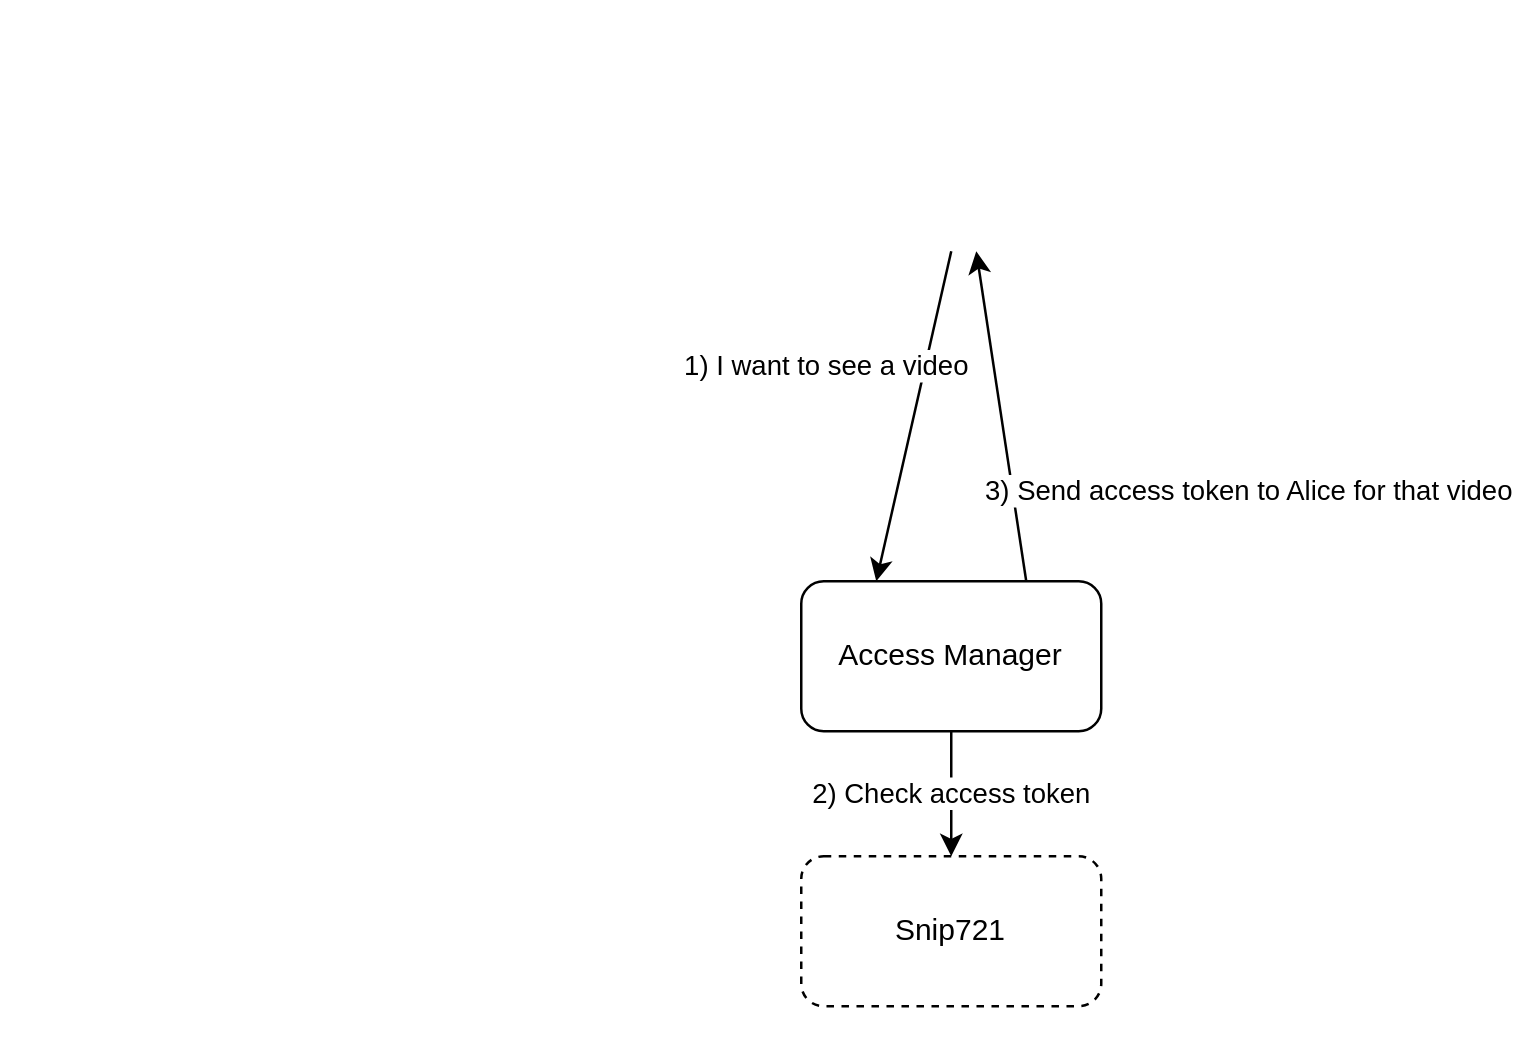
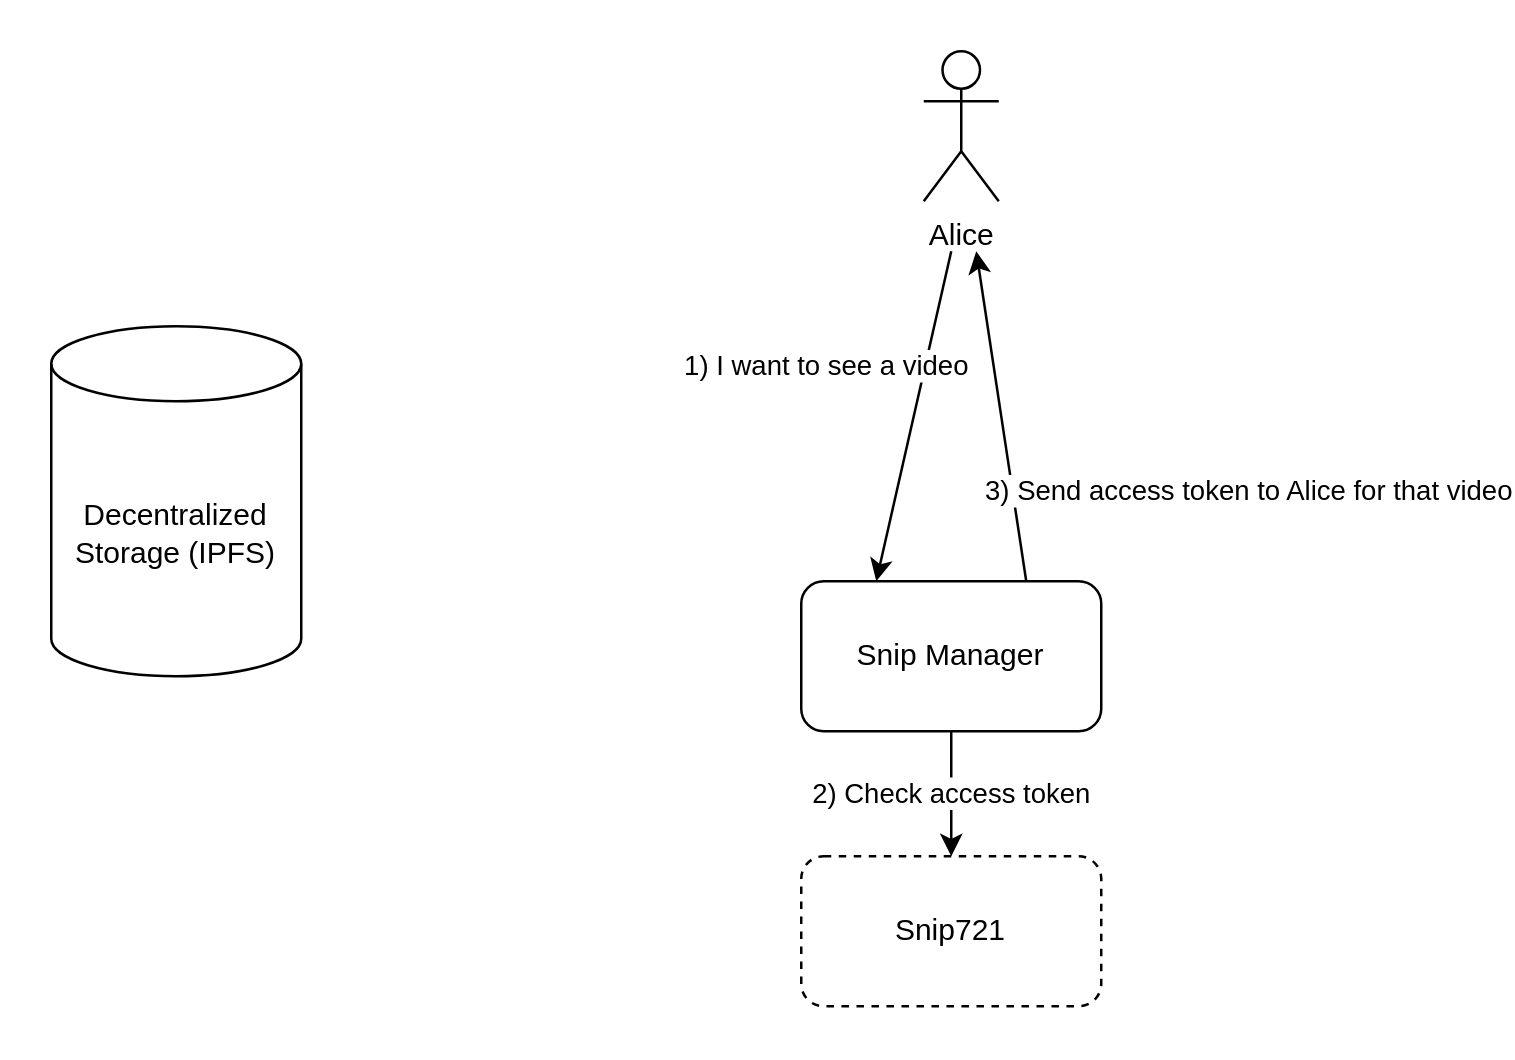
+ <mxCell id="8" value="Alice" style="shape=umlActor;verticalLabelPosition=bottom;verticalAlign=top;html=1;outlineConnect=0;" vertex="1" parent="1"><mxGeometry x="369" y="20" width="30" height="60" as="geometry" /></mxCell>
+ <mxCell id="6" value="Decentralized Storage (IPFS)" style="shape=cylinder3;whiteSpace=wrap;html=1;boundedLbl=1;backgroundOutline=1;size=15;" vertex="1" parent="1"><mxGeometry x="20" y="130" width="100" height="140" as="geometry" /></mxCell>
- <mxCell id="5" value="Access Manager" style="rounded=1;whiteSpace=wrap;html=1;" vertex="1" parent="1"><mxGeometry x="320" y="232" width="120" height="60" as="geometry" /></mxCell>
+ <mxCell id="5" value="Snip Manager" style="rounded=1;whiteSpace=wrap;html=1;" vertex="1" parent="1"><mxGeometry x="320" y="232" width="120" height="60" as="geometry" /></mxCell>
